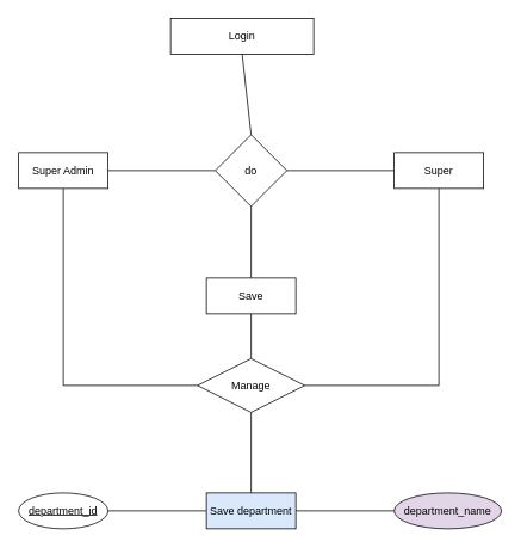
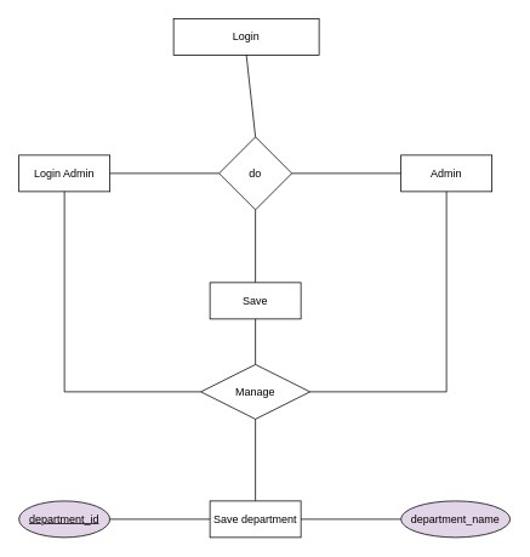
- <mxCell id="7" value="Super Admin" style="whiteSpace=wrap;html=1;align=center;" parent="1" vertex="1"><mxGeometry x="20" y="170" width="100" height="40" as="geometry" /></mxCell>
+ <mxCell id="7" value="Login Admin" style="whiteSpace=wrap;html=1;align=center;" parent="1" vertex="1"><mxGeometry x="20" y="170" width="100" height="40" as="geometry" /></mxCell>
- <mxCell id="8" value="Super" style="whiteSpace=wrap;html=1;align=center;" parent="1" vertex="1"><mxGeometry x="440" y="170" width="100" height="40" as="geometry" /></mxCell>
+ <mxCell id="8" value="Admin" style="whiteSpace=wrap;html=1;align=center;" parent="1" vertex="1"><mxGeometry x="440" y="170" width="100" height="40" as="geometry" /></mxCell>
- <mxCell id="21" value="department_id" style="ellipse;whiteSpace=wrap;html=1;align=center;fontStyle=4;" parent="1" vertex="1"><mxGeometry x="20" y="550" width="100" height="40" as="geometry" /></mxCell>
+ <mxCell id="21" value="department_id" style="ellipse;whiteSpace=wrap;html=1;align=center;fontStyle=4;fillColor=#e1d5e7;" parent="1" vertex="1"><mxGeometry x="20" y="550" width="100" height="40" as="geometry" /></mxCell>
- <mxCell id="18" value="Save department" style="whiteSpace=wrap;html=1;align=center;fillColor=#dae8fc;" parent="1" vertex="1"><mxGeometry x="230" y="550" width="100" height="40" as="geometry" /></mxCell>
+ <mxCell id="18" value="Save department" style="whiteSpace=wrap;html=1;align=center;" parent="1" vertex="1"><mxGeometry x="230" y="550" width="100" height="40" as="geometry" /></mxCell>
